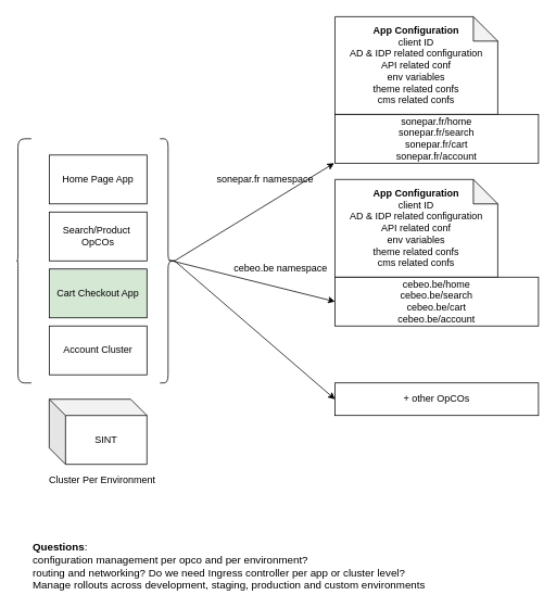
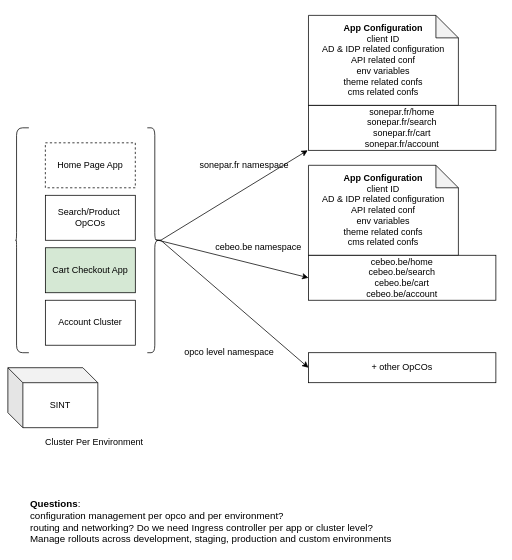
- <mxCell id="2" value="Home Page App" style="rounded=0;whiteSpace=wrap;html=1;" vertex="1" parent="1"><mxGeometry x="60" y="190" width="120" height="60" as="geometry" /></mxCell>
+ <mxCell id="2" value="Home Page App" style="rounded=0;whiteSpace=wrap;html=1;dashed=1;" vertex="1" parent="1"><mxGeometry x="60" y="190" width="120" height="60" as="geometry" /></mxCell>
+ <mxCell id="18" value="opco level namespace" style="text;html=1;align=center;verticalAlign=middle;resizable=0;points=[];autosize=1;" vertex="1" parent="1"><mxGeometry x="240" y="460" width="130" height="20" as="geometry" /></mxCell>
- <mxCell id="14" value="SINT" style="shape=cube;whiteSpace=wrap;html=1;boundedLbl=1;backgroundOutline=1;darkOpacity=0.05;darkOpacity2=0.1;" vertex="1" parent="1"><mxGeometry x="60" y="490" width="120" height="80" as="geometry" /></mxCell>
+ <mxCell id="14" value="SINT" style="shape=cube;whiteSpace=wrap;html=1;boundedLbl=1;backgroundOutline=1;darkOpacity=0.05;darkOpacity2=0.1;" vertex="1" parent="1"><mxGeometry x="10" y="490" width="120" height="80" as="geometry" /></mxCell>
